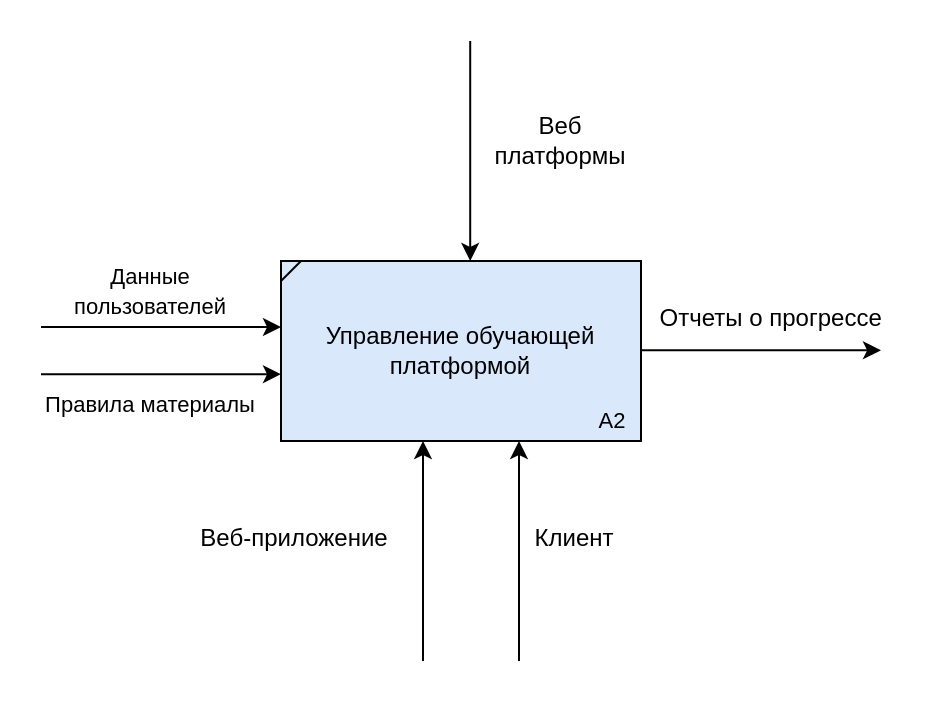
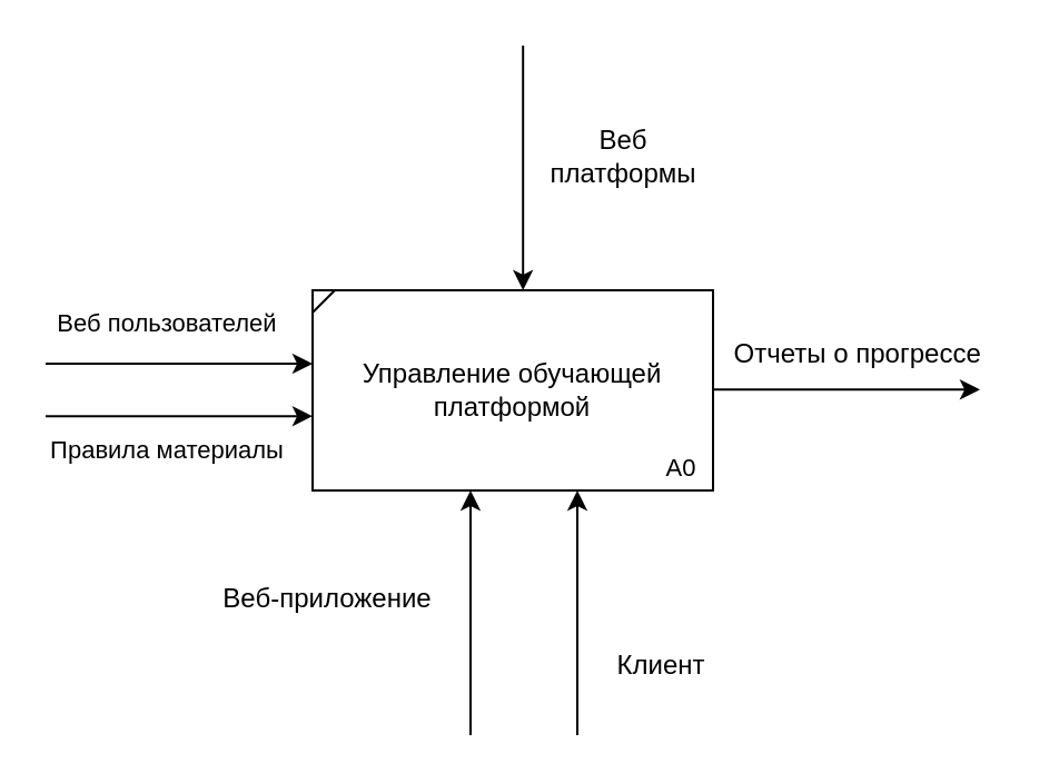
- <mxCell id="10" value="&lt;span style=&quot;font-size: 11px;&quot;&gt;Данные пользователей&lt;/span&gt;" style="text;html=1;align=center;verticalAlign=middle;whiteSpace=wrap;rounded=0;" parent="1" vertex="1"><mxGeometry x="20" y="130" width="110" height="30" as="geometry" /></mxCell>
+ <mxCell id="10" value="&lt;span style=&quot;font-size: 11px;&quot;&gt;Веб пользователей&lt;/span&gt;" style="text;html=1;align=center;verticalAlign=middle;whiteSpace=wrap;rounded=0;" parent="1" vertex="1"><mxGeometry x="20" y="130" width="110" height="30" as="geometry" /></mxCell>
- <mxCell id="2" value="Управление обучающей платформой" style="html=1;whiteSpace=wrap;fillColor=#dae8fc;" parent="1" vertex="1"><mxGeometry x="140" y="130" width="180" height="90" as="geometry" /></mxCell>
+ <mxCell id="2" value="Управление обучающей платформой" style="html=1;whiteSpace=wrap;" parent="1" vertex="1"><mxGeometry x="140" y="130" width="180" height="90" as="geometry" /></mxCell>
- <mxCell id="4" value="&lt;font style=&quot;font-size: 11px;&quot;&gt;А2&lt;/font&gt;" style="text;html=1;align=center;verticalAlign=middle;whiteSpace=wrap;rounded=0;" parent="1" vertex="1"><mxGeometry x="286" y="200" width="40" height="20" as="geometry" /></mxCell>
+ <mxCell id="4" value="&lt;font style=&quot;font-size: 11px;&quot;&gt;А0&lt;/font&gt;" style="text;html=1;align=center;verticalAlign=middle;whiteSpace=wrap;rounded=0;" parent="1" vertex="1"><mxGeometry x="286" y="200" width="40" height="20" as="geometry" /></mxCell>
- <mxCell id="12" value="Клиент" style="text;html=1;align=center;verticalAlign=middle;whiteSpace=wrap;rounded=0;" parent="1" vertex="1"><mxGeometry x="257" y="249" width="60" height="40" as="geometry" /></mxCell>
+ <mxCell id="12" value="Клиент" style="text;html=1;align=center;verticalAlign=middle;whiteSpace=wrap;rounded=0;" parent="1" vertex="1"><mxGeometry x="267" y="279" width="60" height="40" as="geometry" /></mxCell>
